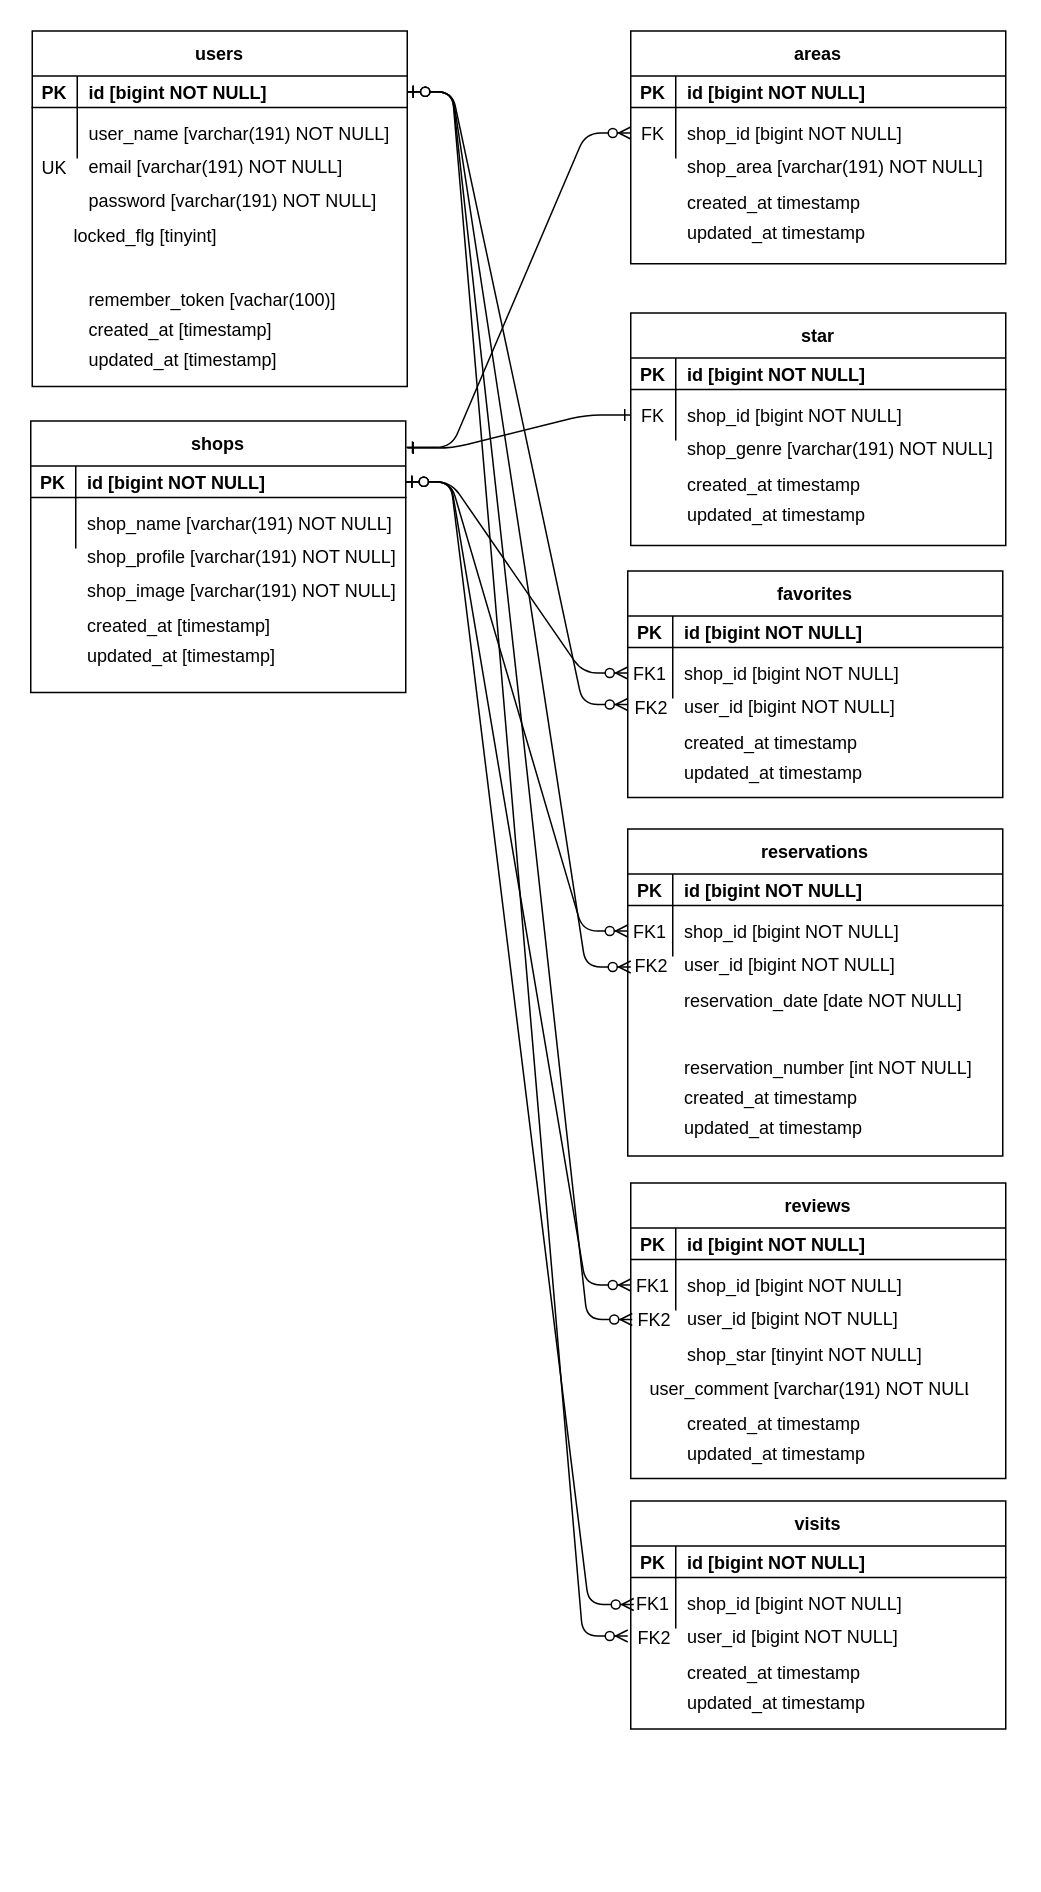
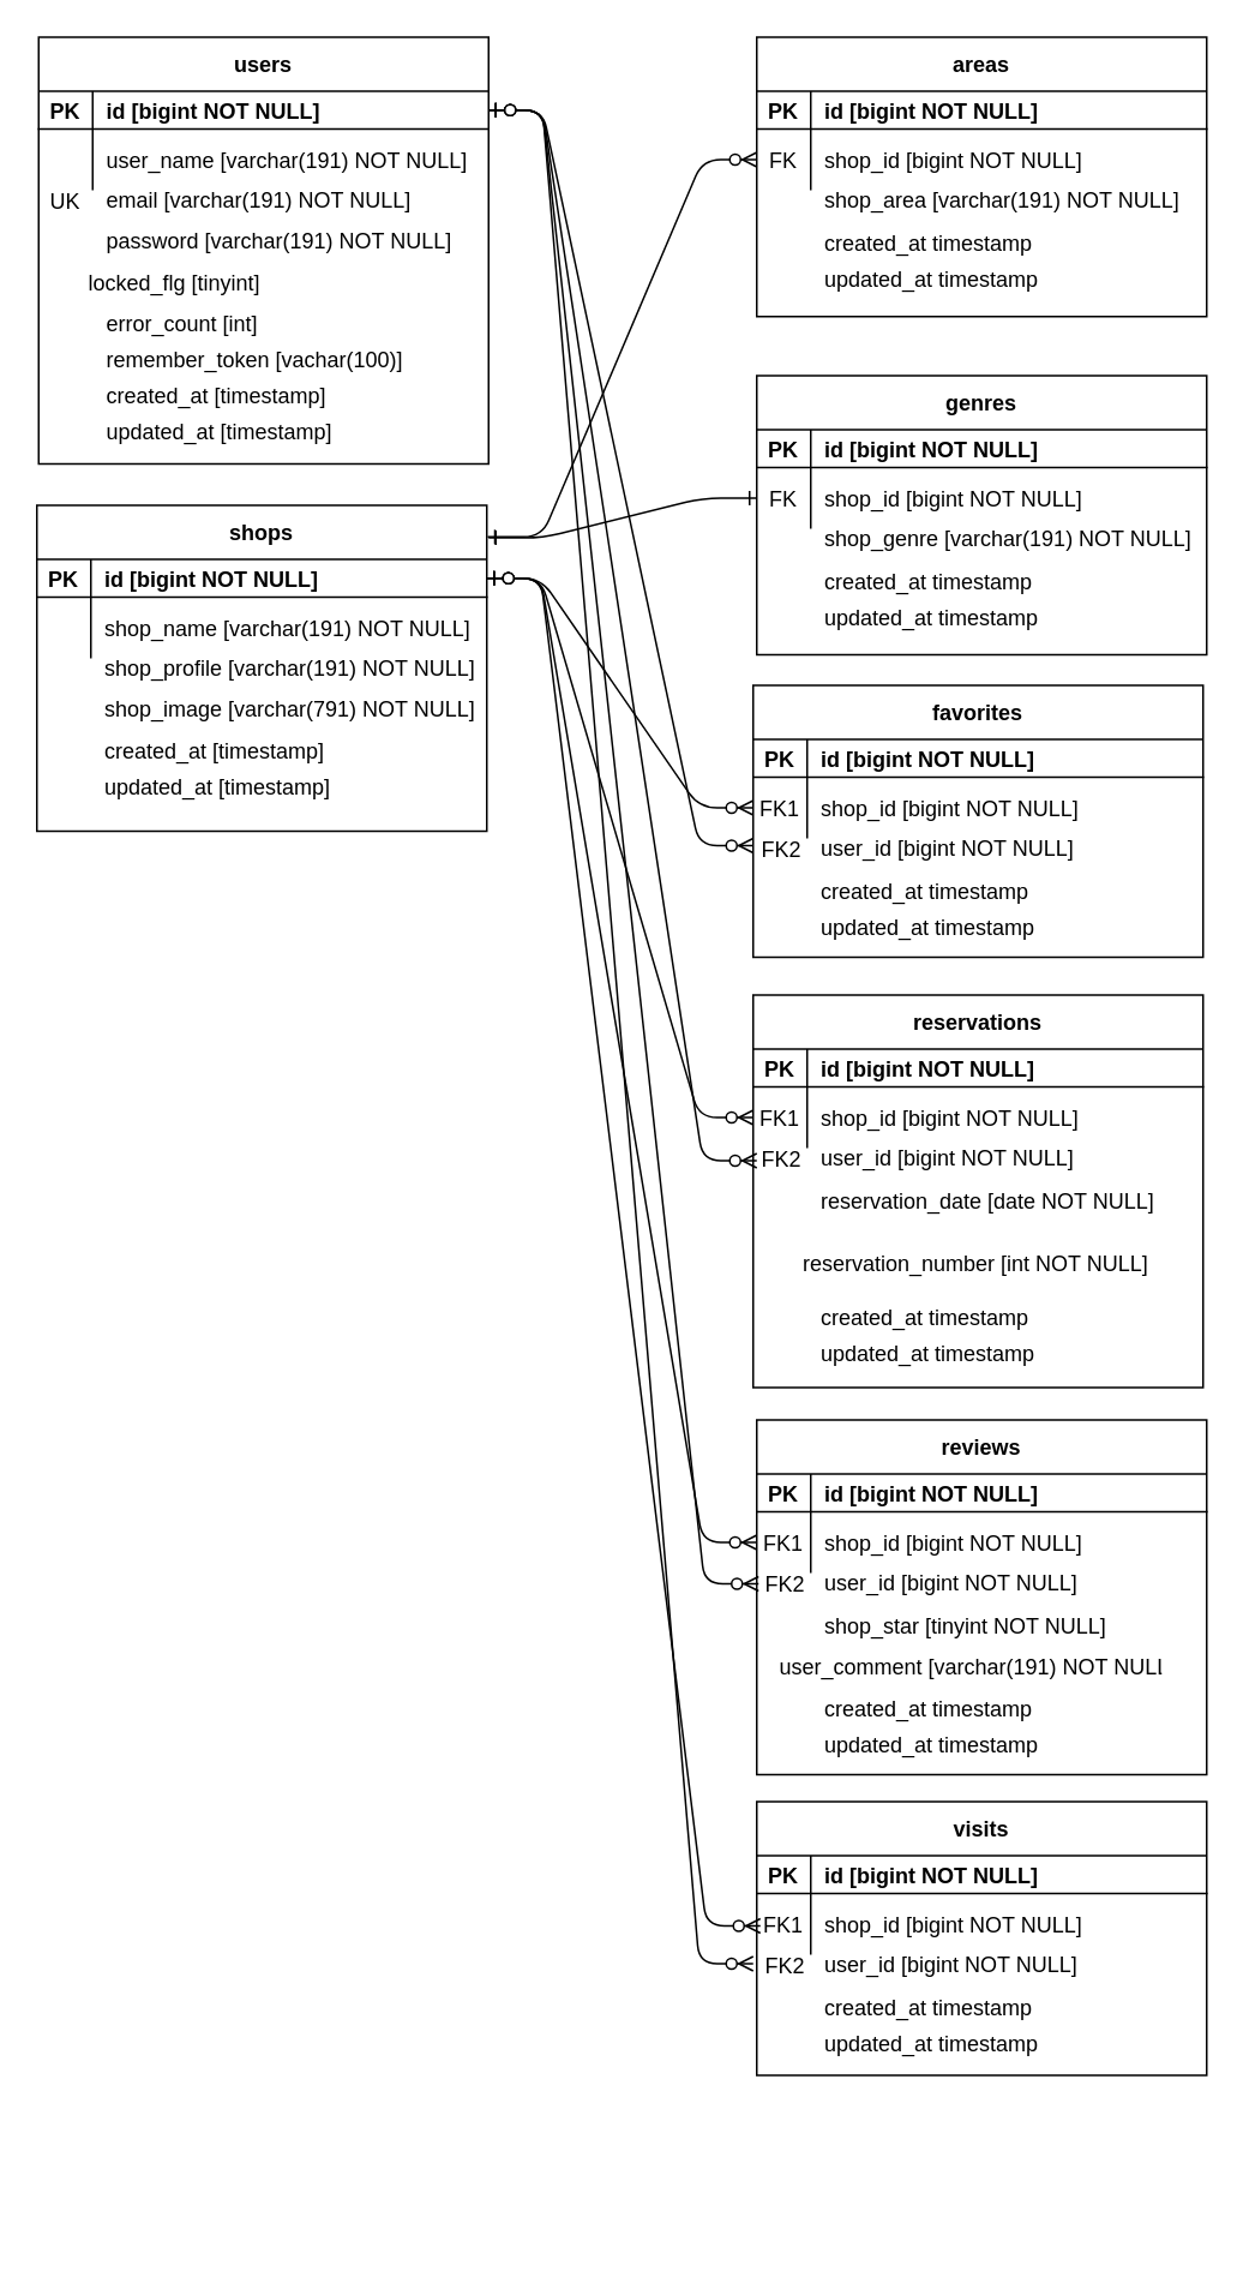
+ <mxCell id="15" value="error_count [int]" style="shape=partialRectangle;overflow=hidden;connectable=0;fillColor=none;top=0;left=0;bottom=0;right=0;align=left;spacingLeft=6;" parent="3" vertex="1"><mxGeometry x="30" y="151" width="220" height="16" as="geometry" /></mxCell>
- <mxCell id="42" value="star" style="shape=table;startSize=30;container=1;collapsible=1;childLayout=tableLayout;fixedRows=1;rowLines=0;fontStyle=1;align=center;resizeLast=1;" parent="41" vertex="1"><mxGeometry width="250" height="155" as="geometry" /></mxCell>
+ <mxCell id="42" value="genres" style="shape=table;startSize=30;container=1;collapsible=1;childLayout=tableLayout;fixedRows=1;rowLines=0;fontStyle=1;align=center;resizeLast=1;" parent="41" vertex="1"><mxGeometry width="250" height="155" as="geometry" /></mxCell>
- <mxCell id="28" value="shop_image [varchar(191) NOT NULL]" style="shape=partialRectangle;overflow=hidden;connectable=0;fillColor=none;top=0;left=0;bottom=0;right=0;align=left;spacingLeft=6;" parent="19" vertex="1"><mxGeometry x="30" y="105" width="220" height="16" as="geometry" /></mxCell>
+ <mxCell id="28" value="shop_image [varchar(791) NOT NULL]" style="shape=partialRectangle;overflow=hidden;connectable=0;fillColor=none;top=0;left=0;bottom=0;right=0;align=left;spacingLeft=6;" parent="19" vertex="1"><mxGeometry x="30" y="105" width="220" height="16" as="geometry" /></mxCell>
- <mxCell id="77" value="reservation_number [int NOT NULL]" style="shape=partialRectangle;overflow=hidden;connectable=0;fillColor=none;top=0;left=0;bottom=0;right=0;align=left;spacingLeft=6;" parent="65" vertex="1"><mxGeometry x="30" y="151" width="220" height="16" as="geometry" /></mxCell>
+ <mxCell id="77" value="reservation_number [int NOT NULL]" style="shape=partialRectangle;overflow=hidden;connectable=0;fillColor=none;top=0;left=0;bottom=0;right=0;align=left;spacingLeft=6;" parent="65" vertex="1"><mxGeometry x="20" y="141" width="220" height="16" as="geometry" /></mxCell>
